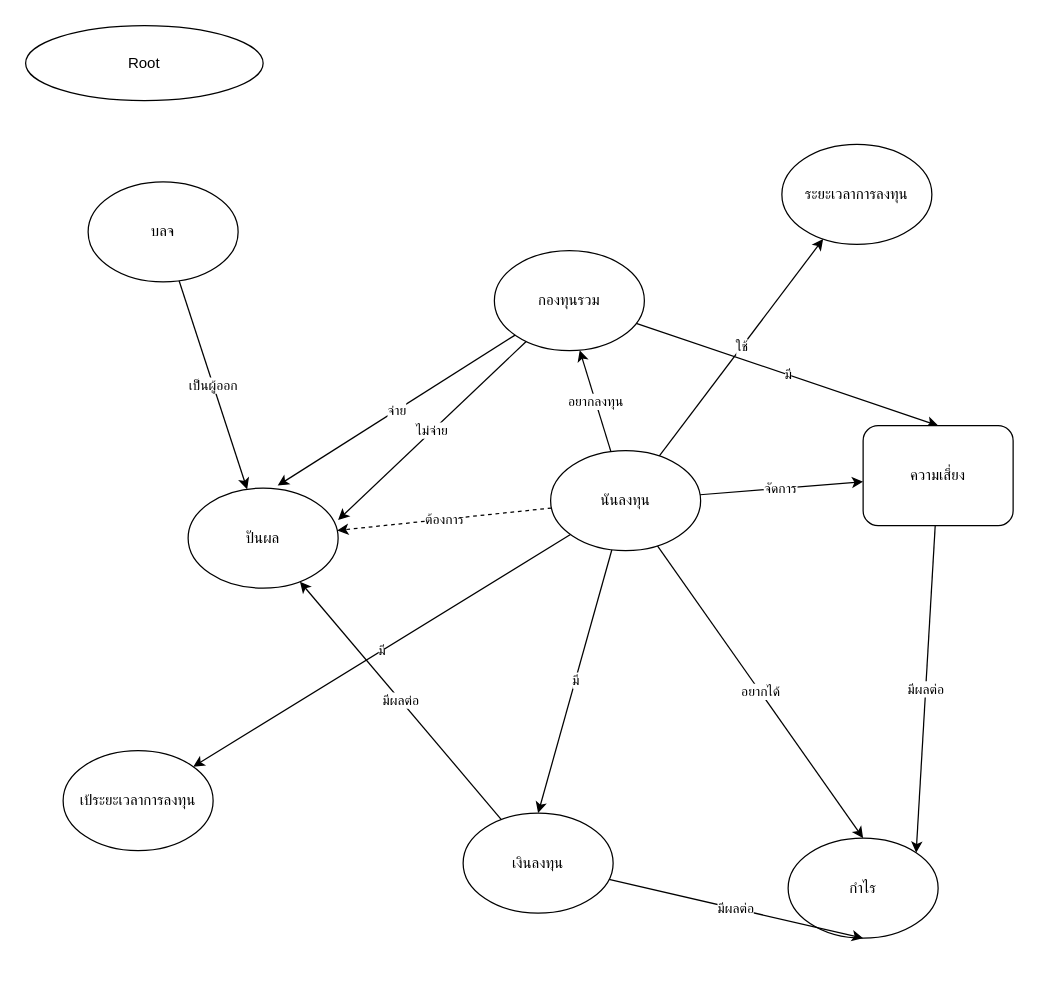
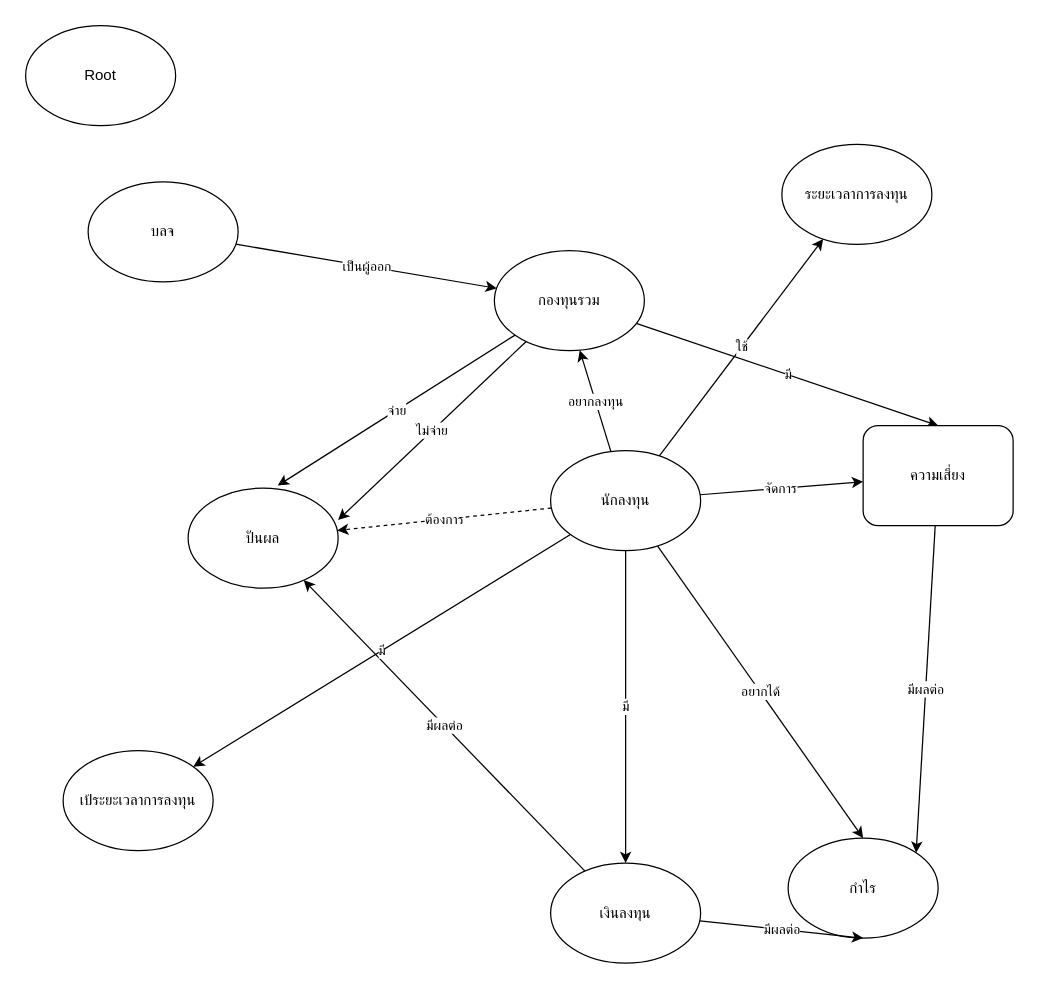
- <mxCell id="2" value="Root" style="ellipse;whiteSpace=wrap;html=1;" vertex="1" parent="1"><mxGeometry x="20" y="20" width="190" height="60" as="geometry" /></mxCell>
+ <mxCell id="2" value="Root" style="ellipse;whiteSpace=wrap;html=1;" vertex="1" parent="1"><mxGeometry x="20" y="20" width="120" height="80" as="geometry" /></mxCell>
- <mxCell id="24" value="เป็นผู้ออก" style="edgeStyle=none;rounded=0;orthogonalLoop=1;jettySize=auto;html=1;" edge="1" parent="1" source="25" target="23"><mxGeometry relative="1" as="geometry" /></mxCell>
+ <mxCell id="24" value="เป็นผู้ออก" style="edgeStyle=none;rounded=0;orthogonalLoop=1;jettySize=auto;html=1;" edge="1" parent="1" source="25" target="6"><mxGeometry relative="1" as="geometry" /></mxCell>
- <mxCell id="22" value="นันลงทุน" style="ellipse;whiteSpace=wrap;html=1;" vertex="1" parent="1"><mxGeometry x="440" y="360" width="120" height="80" as="geometry" /></mxCell>
+ <mxCell id="22" value="นักลงทุน" style="ellipse;whiteSpace=wrap;html=1;" vertex="1" parent="1"><mxGeometry x="440" y="360" width="120" height="80" as="geometry" /></mxCell>
- <mxCell id="10" value="เงินลงทุน" style="ellipse;whiteSpace=wrap;html=1;" vertex="1" parent="1"><mxGeometry x="370" y="650" width="120" height="80" as="geometry" /></mxCell>
+ <mxCell id="10" value="เงินลงทุน" style="ellipse;whiteSpace=wrap;html=1;" vertex="1" parent="1"><mxGeometry x="440" y="690" width="120" height="80" as="geometry" /></mxCell>
